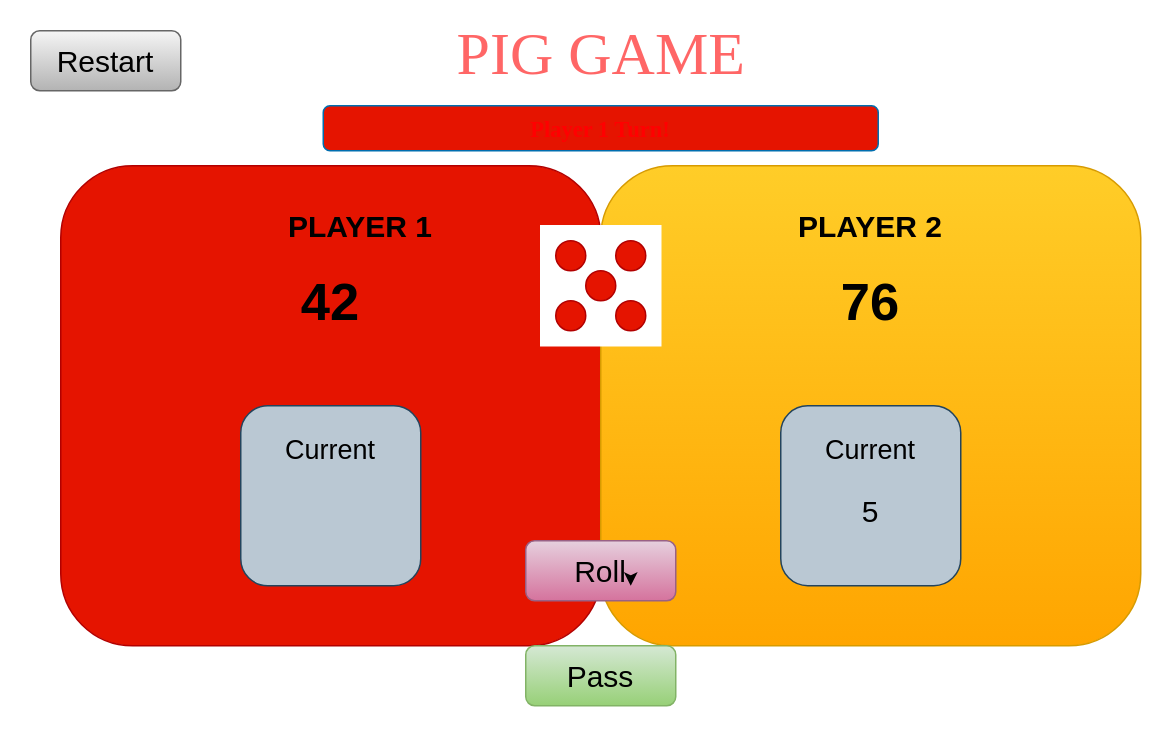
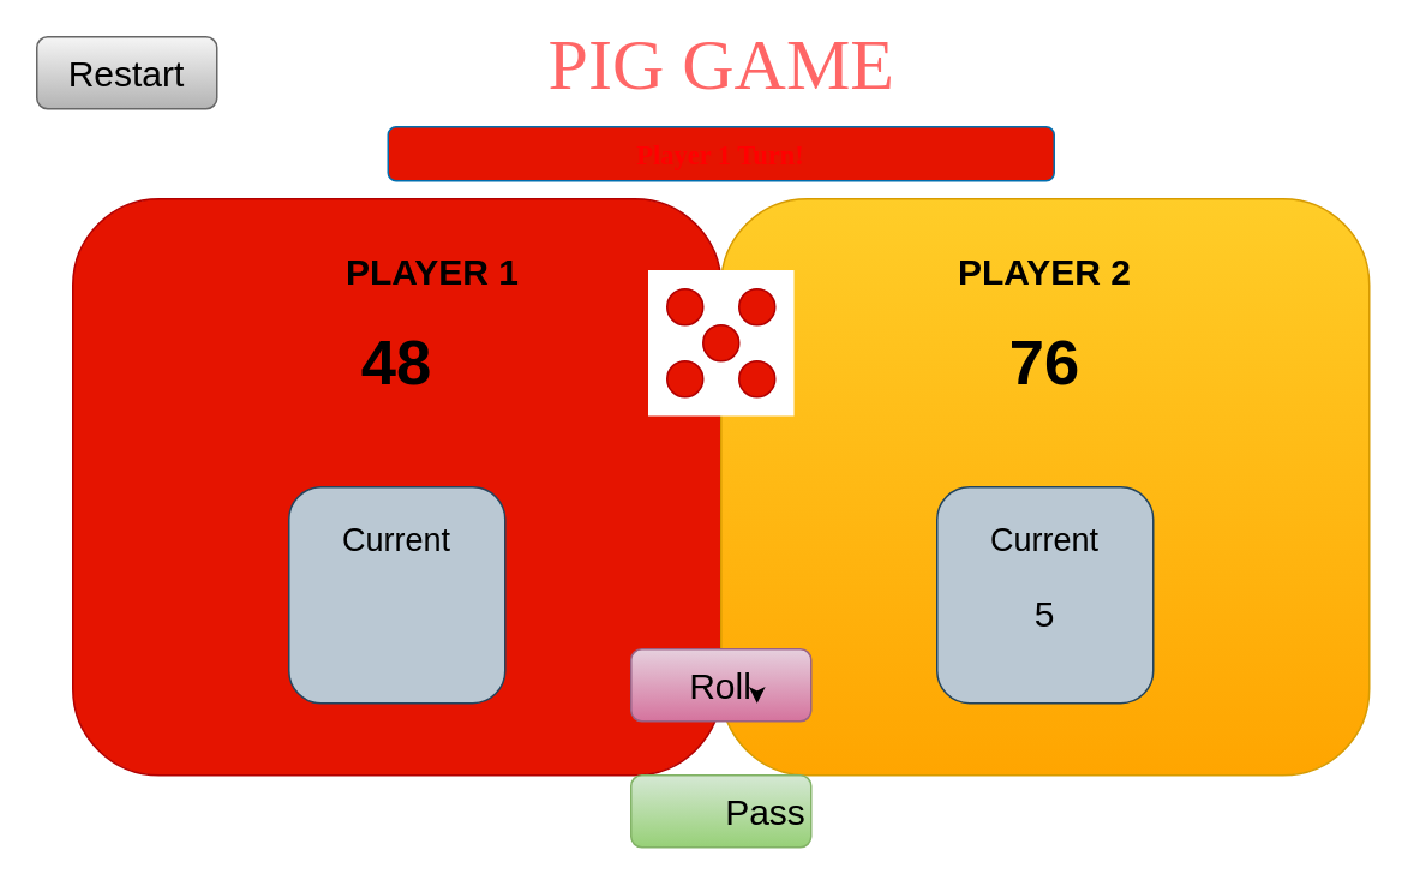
- <mxCell id="6" value="&lt;b&gt;&lt;font color=&quot;#000000&quot; style=&quot;font-size: 35px&quot;&gt;42&lt;/font&gt;&lt;/b&gt;" style="text;html=1;strokeColor=none;fillColor=none;align=center;verticalAlign=middle;whiteSpace=wrap;rounded=0;" vertex="1" parent="1"><mxGeometry x="190" y="180" width="60" height="40" as="geometry" /></mxCell>
+ <mxCell id="6" value="&lt;b&gt;&lt;font color=&quot;#000000&quot; style=&quot;font-size: 35px&quot;&gt;48&lt;/font&gt;&lt;/b&gt;" style="text;html=1;strokeColor=none;fillColor=none;align=center;verticalAlign=middle;whiteSpace=wrap;rounded=0;" vertex="1" parent="1"><mxGeometry x="190" y="180" width="60" height="40" as="geometry" /></mxCell>
- <mxCell id="18" value="Pass" style="text;html=1;strokeColor=none;fillColor=none;align=center;verticalAlign=middle;whiteSpace=wrap;rounded=0;fontSize=20;fontColor=#000000;" vertex="1" parent="1"><mxGeometry x="380" y="440" width="40" height="20" as="geometry" /></mxCell>
+ <mxCell id="18" value="Pass" style="text;html=1;strokeColor=none;fillColor=none;align=center;verticalAlign=middle;whiteSpace=wrap;rounded=0;fontSize=20;fontColor=#000000;" vertex="1" parent="1"><mxGeometry x="405" y="440" width="40" height="20" as="geometry" /></mxCell>
